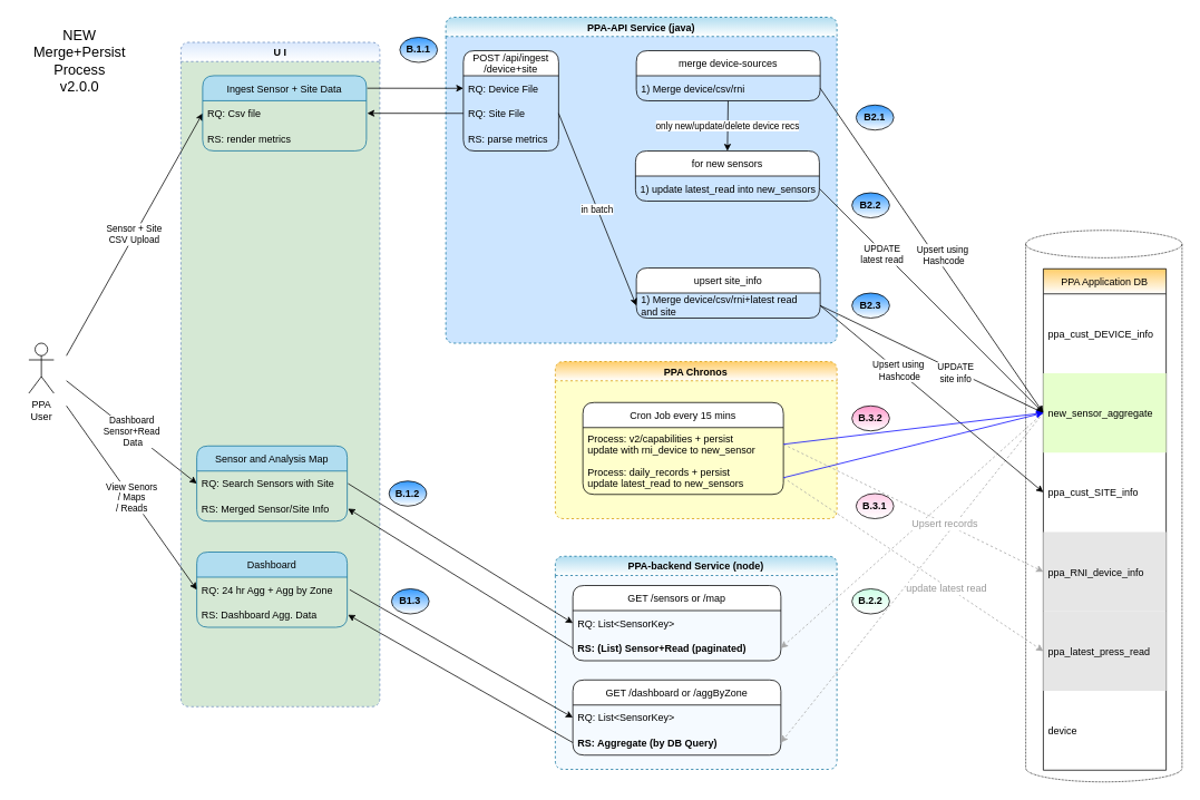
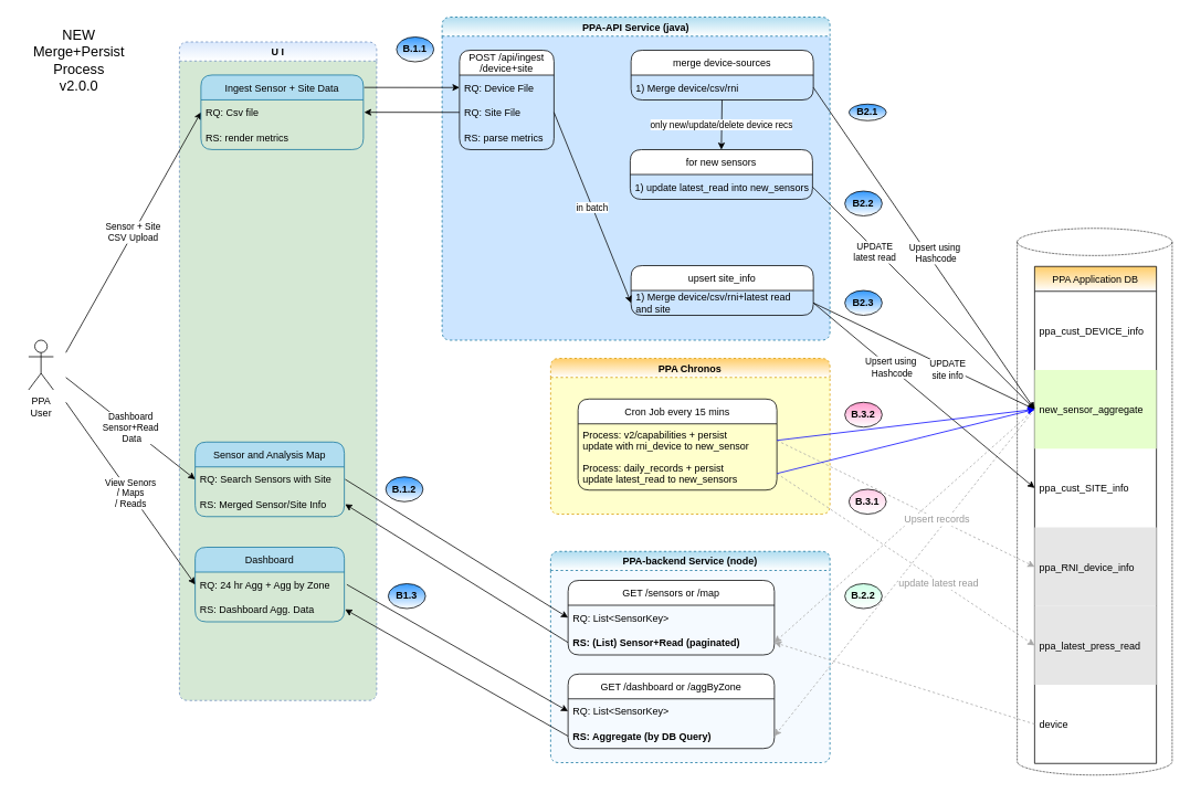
- <mxCell id="53" value="&lt;b&gt;B2.1&lt;br&gt;&lt;/b&gt;" style="ellipse;whiteSpace=wrap;html=1;gradientColor=#ffffff;fillColor=#3399FF;" parent="1" vertex="1"><mxGeometry x="1024" y="125" width="45" height="30" as="geometry" /></mxCell>
+ <mxCell id="53" value="&lt;b&gt;B2.1&lt;br&gt;&lt;/b&gt;" style="ellipse;whiteSpace=wrap;html=1;gradientColor=#ffffff;fillColor=#3399FF;" parent="1" vertex="1"><mxGeometry x="1024" y="125" width="45" height="20" as="geometry" /></mxCell>
+ <mxCell id="76" value="" style="endArrow=classic;html=1;rounded=0;exitX=0;exitY=0.5;exitDx=0;exitDy=0;strokeColor=#A6A6A6;shadow=0;entryX=1;entryY=0.5;entryDx=0;entryDy=0;dashed=1;" parent="1" source="52" target="6" edge="1"><mxGeometry width="50" height="50" relative="1" as="geometry"><mxPoint x="1263" y="508.5" as="sourcePoint" /><mxPoint x="949" y="790" as="targetPoint" /></mxGeometry></mxCell>
